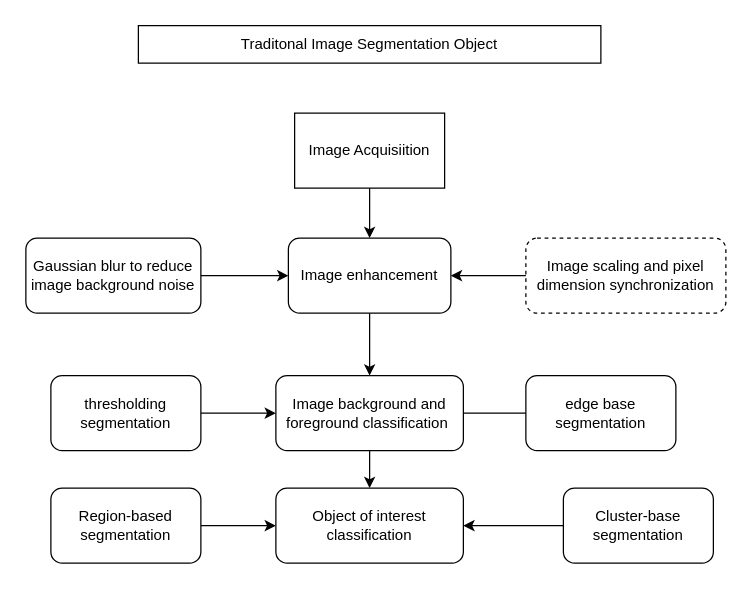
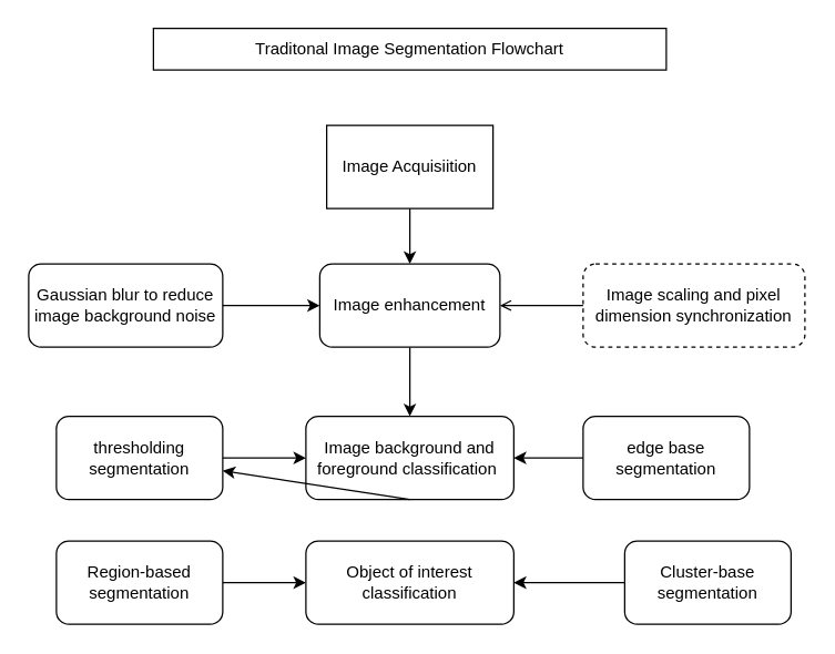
- <mxCell id="21" value="Traditonal Image Segmentation Object" style="rounded=0;whiteSpace=wrap;html=1;" vertex="1" parent="1"><mxGeometry x="110" y="20" width="370" height="30" as="geometry" /></mxCell>
+ <mxCell id="21" value="Traditonal Image Segmentation Flowchart" style="rounded=0;whiteSpace=wrap;html=1;" vertex="1" parent="1"><mxGeometry x="110" y="20" width="370" height="30" as="geometry" /></mxCell>
- <mxCell id="15" value="" style="endArrow=classic;html=1;rounded=0;exitX=0;exitY=0.5;exitDx=0;exitDy=0;entryX=1;entryY=0.5;entryDx=0;entryDy=0;" edge="1" parent="1" source="8" target="10"><mxGeometry width="50" height="50" relative="1" as="geometry"><mxPoint x="310" y="270" as="sourcePoint" /><mxPoint x="360" y="220" as="targetPoint" /></mxGeometry></mxCell>
+ <mxCell id="15" value="" style="endArrow=open;html=1;rounded=0;exitX=0;exitY=0.5;exitDx=0;exitDy=0;entryX=1;entryY=0.5;entryDx=0;entryDy=0;" edge="1" parent="1" source="8" target="10"><mxGeometry width="50" height="50" relative="1" as="geometry"><mxPoint x="310" y="270" as="sourcePoint" /><mxPoint x="360" y="220" as="targetPoint" /></mxGeometry></mxCell>
- <mxCell id="17" value="" style="endArrow=none;html=1;rounded=0;exitX=0;exitY=0.5;exitDx=0;exitDy=0;entryX=1;entryY=0.5;entryDx=0;entryDy=0;" edge="1" parent="1" source="4" target="7"><mxGeometry width="50" height="50" relative="1" as="geometry"><mxPoint x="370" y="330" as="sourcePoint" /><mxPoint x="410" y="400" as="targetPoint" /></mxGeometry></mxCell>
+ <mxCell id="17" value="" style="endArrow=classic;html=1;rounded=0;exitX=0;exitY=0.5;exitDx=0;exitDy=0;entryX=1;entryY=0.5;entryDx=0;entryDy=0;" edge="1" parent="1" source="4" target="7"><mxGeometry width="50" height="50" relative="1" as="geometry"><mxPoint x="370" y="330" as="sourcePoint" /><mxPoint x="410" y="400" as="targetPoint" /></mxGeometry></mxCell>
- <mxCell id="20" value="" style="endArrow=classic;html=1;rounded=0;entryX=0.5;entryY=0;entryDx=0;entryDy=0;exitX=0.5;exitY=1;exitDx=0;exitDy=0;" edge="1" parent="1" source="7" target="5"><mxGeometry width="50" height="50" relative="1" as="geometry"><mxPoint x="310" y="320" as="sourcePoint" /><mxPoint x="360" y="270" as="targetPoint" /></mxGeometry></mxCell>
+ <mxCell id="20" value="" style="endArrow=classic;html=1;rounded=0;exitX=0.5;exitY=1;exitDx=0;exitDy=0;" edge="1" parent="1" source="7" target="3"><mxGeometry width="50" height="50" relative="1" as="geometry"><mxPoint x="310" y="320" as="sourcePoint" /><mxPoint x="360" y="270" as="targetPoint" /></mxGeometry></mxCell>
